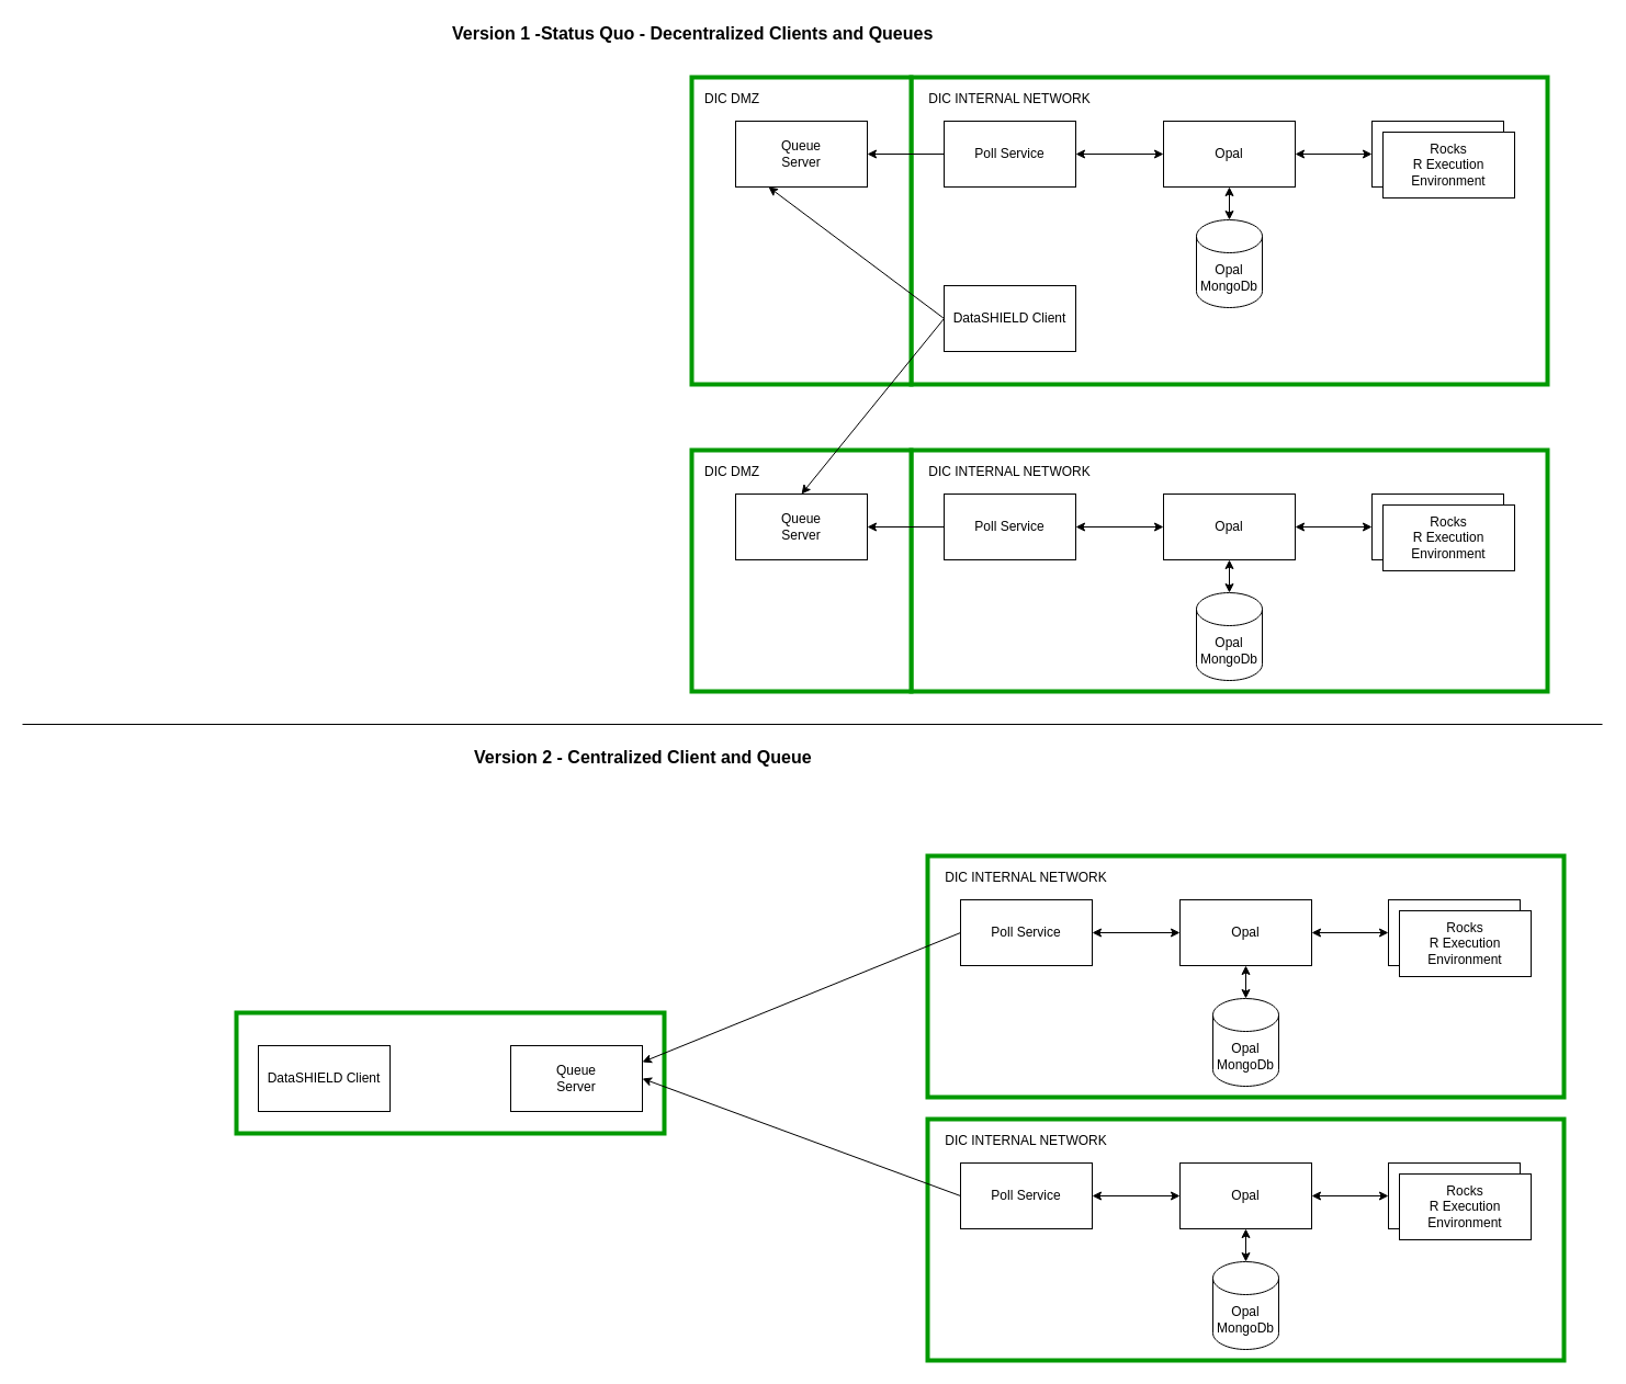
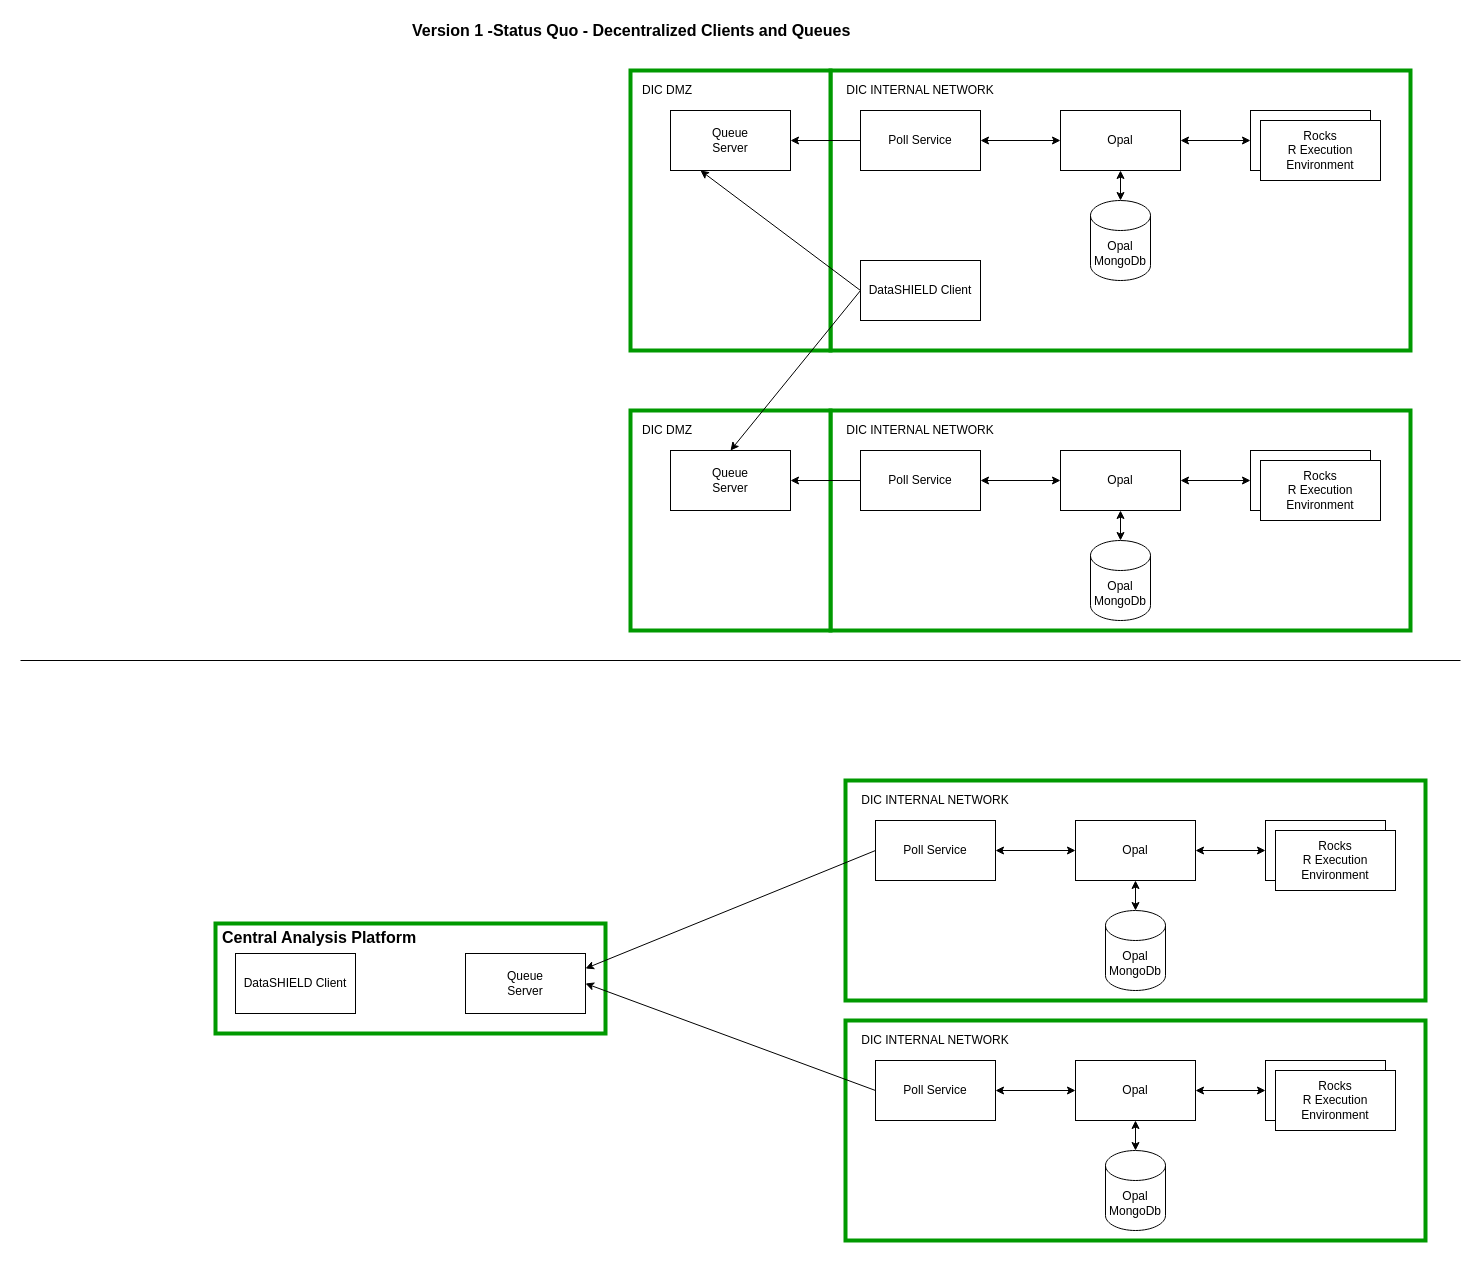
- <mxCell id="66" value="Version 2 - Centralized Client and Queue" style="text;html=1;strokeColor=none;fillColor=none;align=left;verticalAlign=middle;whiteSpace=wrap;rounded=0;fontStyle=1;fontSize=16;" vertex="1" parent="1"><mxGeometry x="430" y="680" width="460" height="20" as="geometry" /></mxCell>
+ <mxCell id="67" value="Central Analysis Platform" style="text;html=1;strokeColor=none;fillColor=none;align=left;verticalAlign=middle;whiteSpace=wrap;rounded=0;fontStyle=1;fontSize=16;" vertex="1" parent="1"><mxGeometry x="220" y="927" width="220" height="20" as="geometry" /></mxCell>
